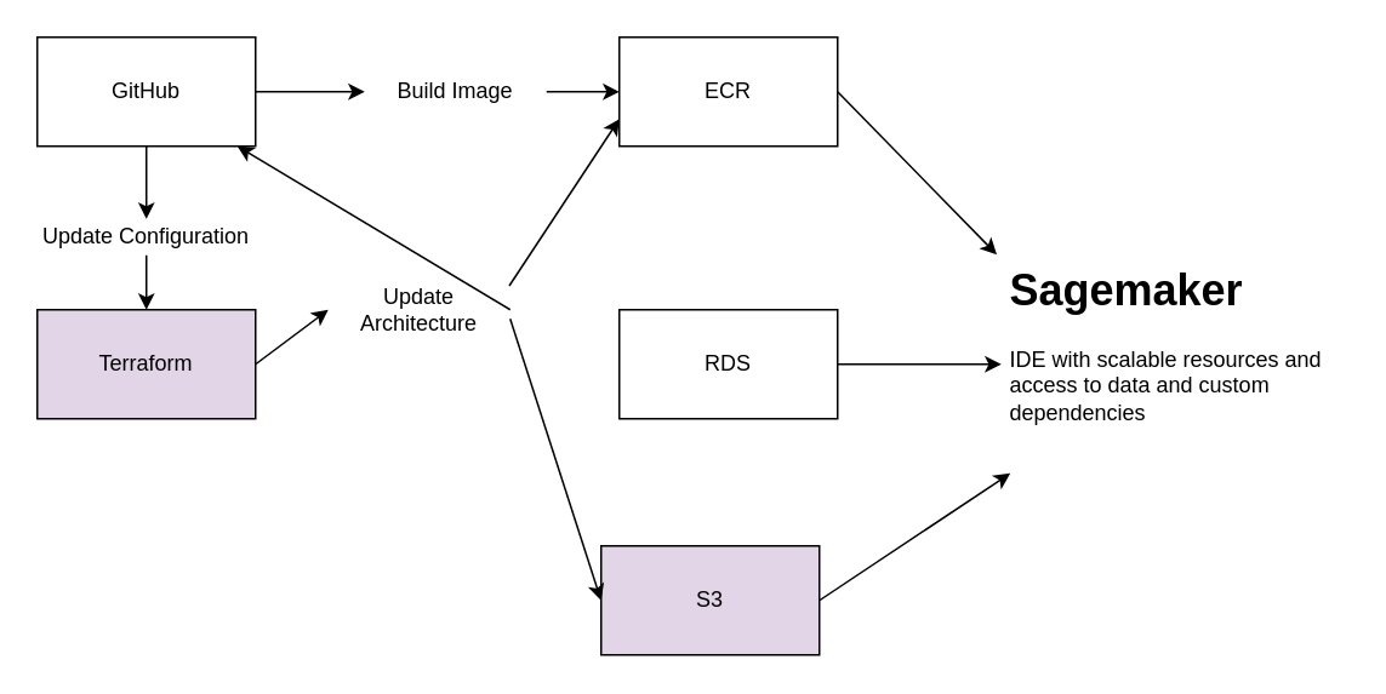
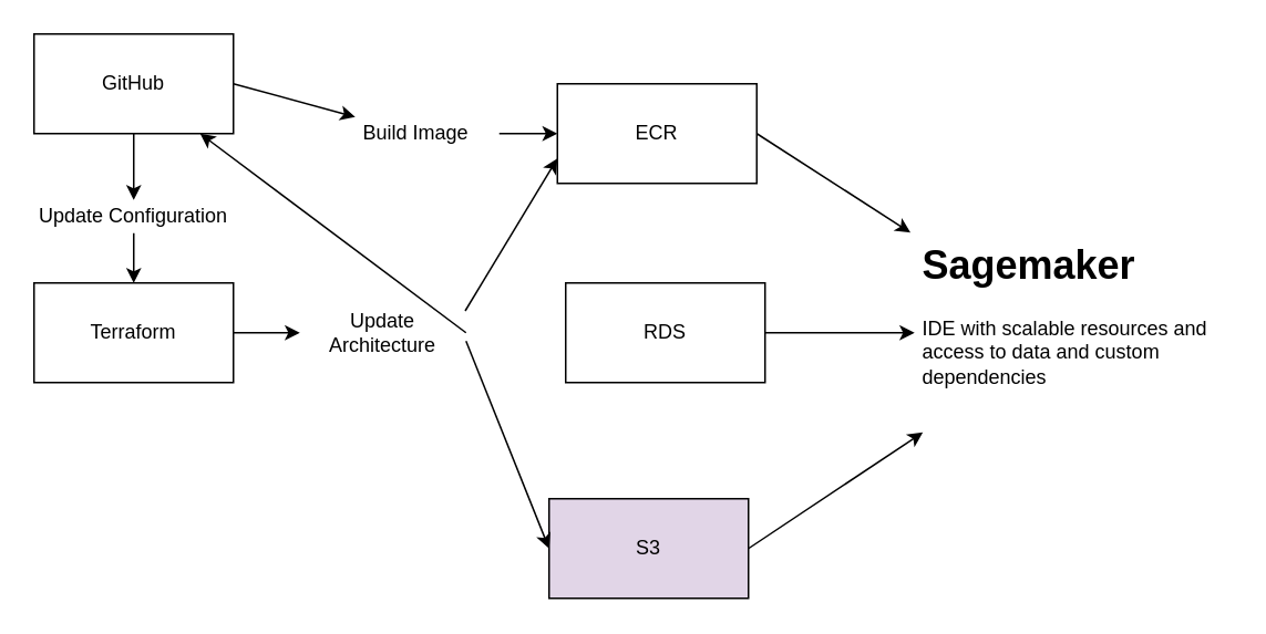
- <mxCell id="4" value="Build Image" style="text;html=1;strokeColor=none;fillColor=none;align=center;verticalAlign=middle;whiteSpace=wrap;rounded=0;" parent="1" vertex="1"><mxGeometry x="200" y="40" width="100" height="20" as="geometry" /></mxCell>
+ <mxCell id="4" value="Build Image" style="text;html=1;strokeColor=none;fillColor=none;align=center;verticalAlign=middle;whiteSpace=wrap;rounded=0;" parent="1" vertex="1"><mxGeometry x="200" y="70" width="100" height="20" as="geometry" /></mxCell>
- <mxCell id="6" value="ECR" style="rounded=0;whiteSpace=wrap;html=1;" parent="1" vertex="1"><mxGeometry x="340" y="20" width="120" height="60" as="geometry" /></mxCell>
+ <mxCell id="6" value="ECR" style="rounded=0;whiteSpace=wrap;html=1;" parent="1" vertex="1"><mxGeometry x="335" y="50" width="120" height="60" as="geometry" /></mxCell>
- <mxCell id="14" value="Update Architecture" style="text;html=1;strokeColor=none;fillColor=none;align=center;verticalAlign=middle;whiteSpace=wrap;rounded=0;" parent="1" vertex="1"><mxGeometry x="180" y="160" width="100" height="20" as="geometry" /></mxCell>
+ <mxCell id="14" value="Update Architecture" style="text;html=1;strokeColor=none;fillColor=none;align=center;verticalAlign=middle;whiteSpace=wrap;rounded=0;" parent="1" vertex="1"><mxGeometry x="180" y="190" width="100" height="20" as="geometry" /></mxCell>
- <mxCell id="9" value="Terraform" style="rounded=0;whiteSpace=wrap;html=1;fillColor=#e1d5e7;" parent="1" vertex="1"><mxGeometry x="20" y="170" width="120" height="60" as="geometry" /></mxCell>
+ <mxCell id="9" value="Terraform" style="rounded=0;whiteSpace=wrap;html=1;" parent="1" vertex="1"><mxGeometry x="20" y="170" width="120" height="60" as="geometry" /></mxCell>
